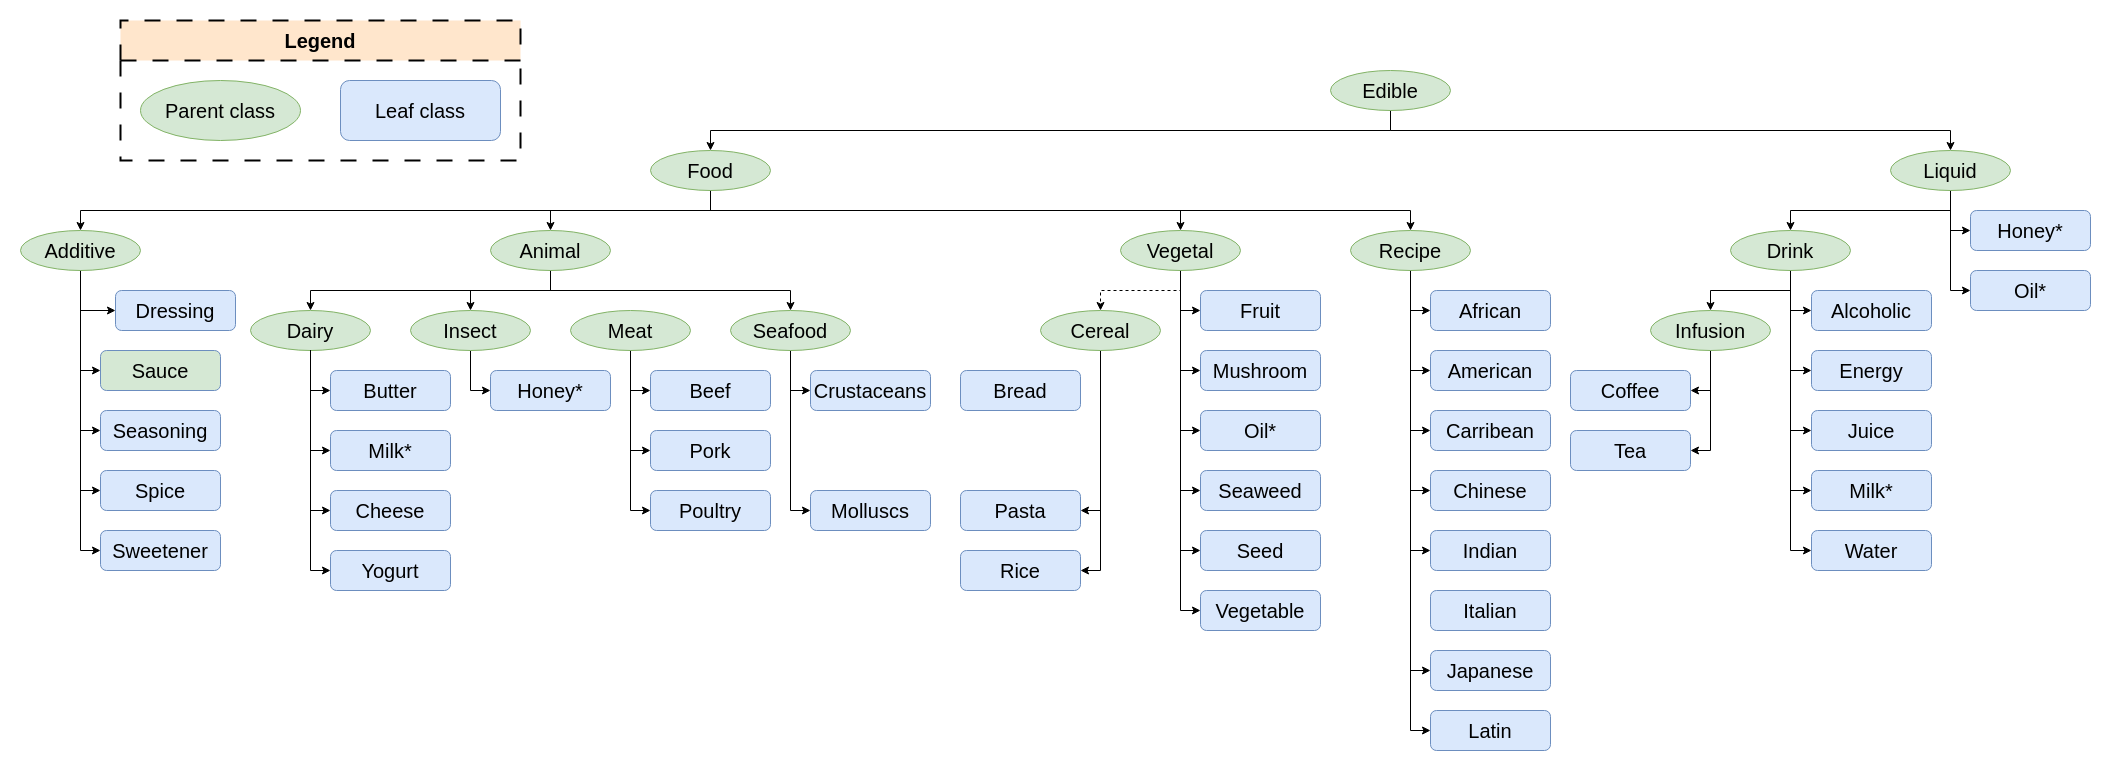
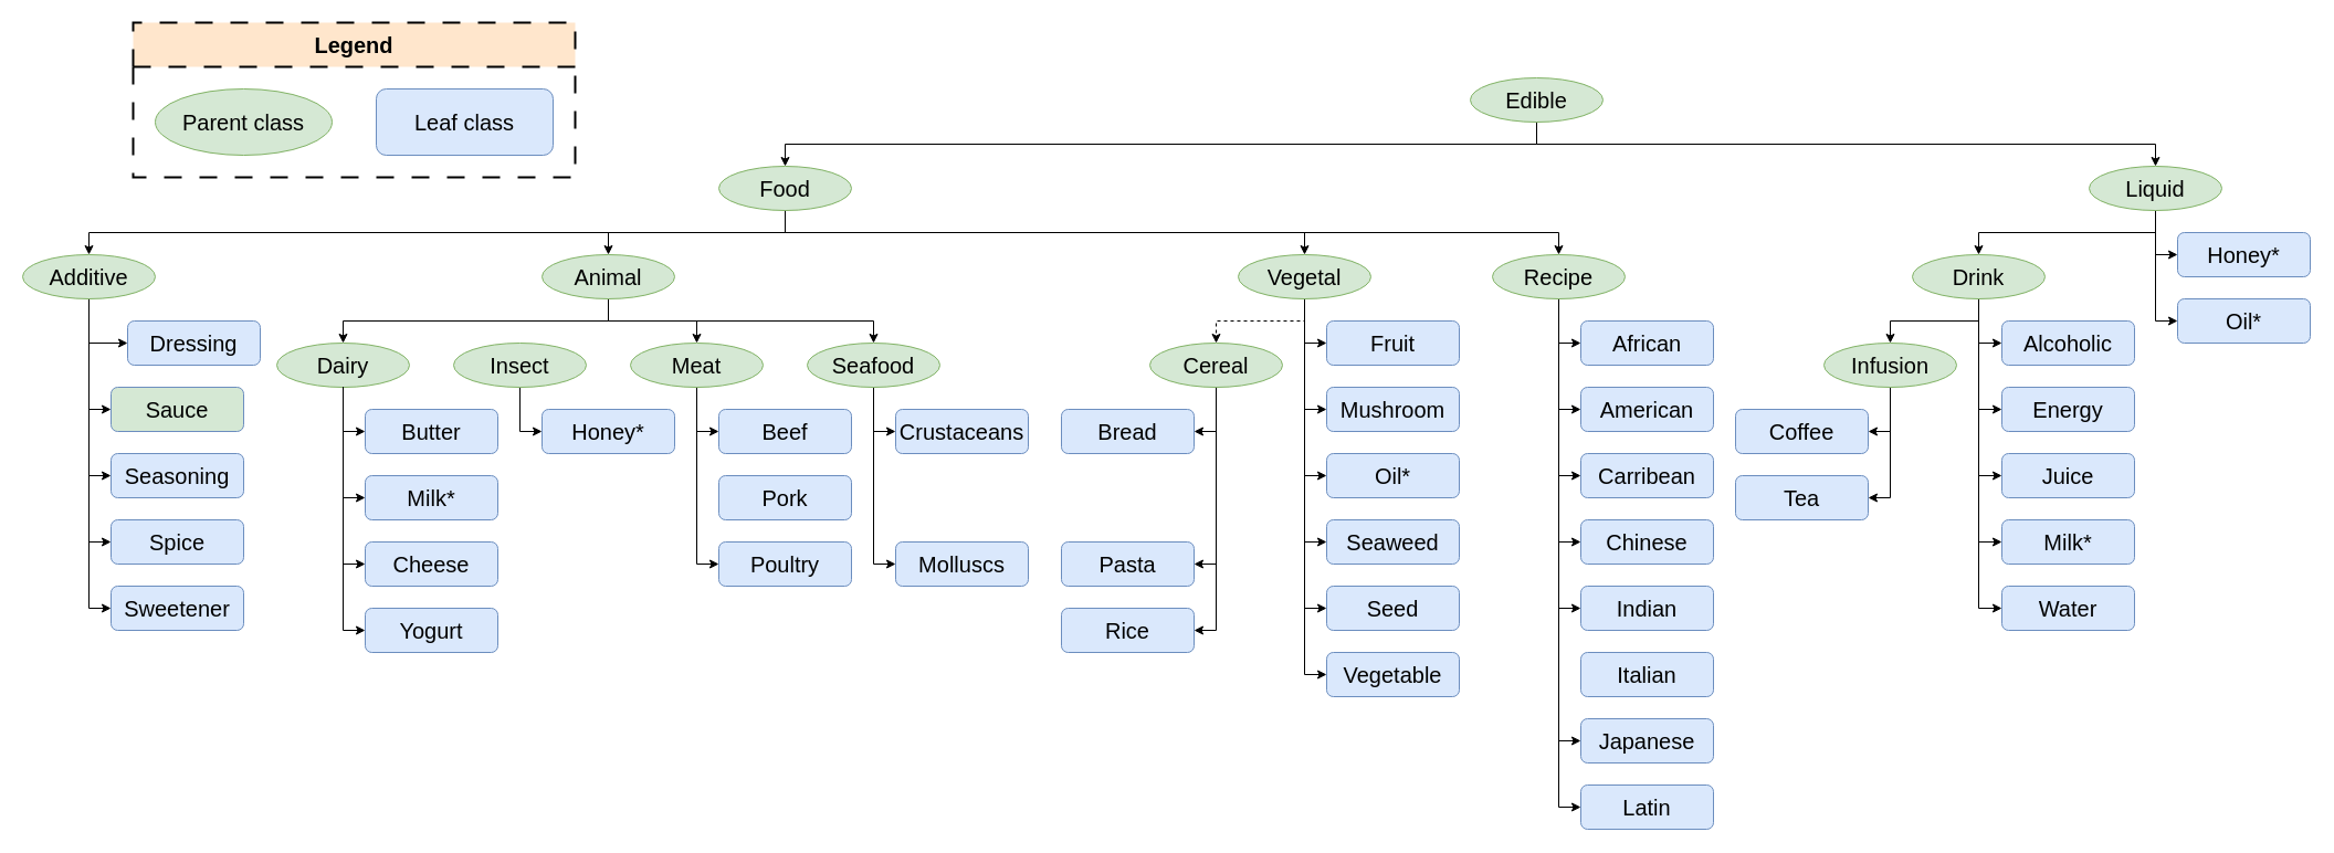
- <mxCell id="40" style="edgeStyle=orthogonalEdgeStyle;rounded=0;orthogonalLoop=1;jettySize=auto;html=1;entryX=0.5;entryY=0;entryDx=0;entryDy=0;" edge="1" parent="1" source="43" target="67"><mxGeometry relative="1" as="geometry" /></mxCell>
+ <mxCell id="41" style="edgeStyle=orthogonalEdgeStyle;rounded=0;orthogonalLoop=1;jettySize=auto;html=1;entryX=0.5;entryY=0;entryDx=0;entryDy=0;" edge="1" parent="1" source="43" target="71"><mxGeometry relative="1" as="geometry" /></mxCell>
+ <mxCell id="98" style="edgeStyle=orthogonalEdgeStyle;rounded=0;orthogonalLoop=1;jettySize=auto;html=1;entryX=1;entryY=0.5;entryDx=0;entryDy=0;" edge="1" parent="1" source="101" target="95"><mxGeometry relative="1" as="geometry" /></mxCell>
- <mxCell id="69" style="edgeStyle=orthogonalEdgeStyle;rounded=0;orthogonalLoop=1;jettySize=auto;html=1;entryX=0;entryY=0.5;entryDx=0;entryDy=0;" edge="1" parent="1" source="71" target="85"><mxGeometry relative="1" as="geometry" /></mxCell>
